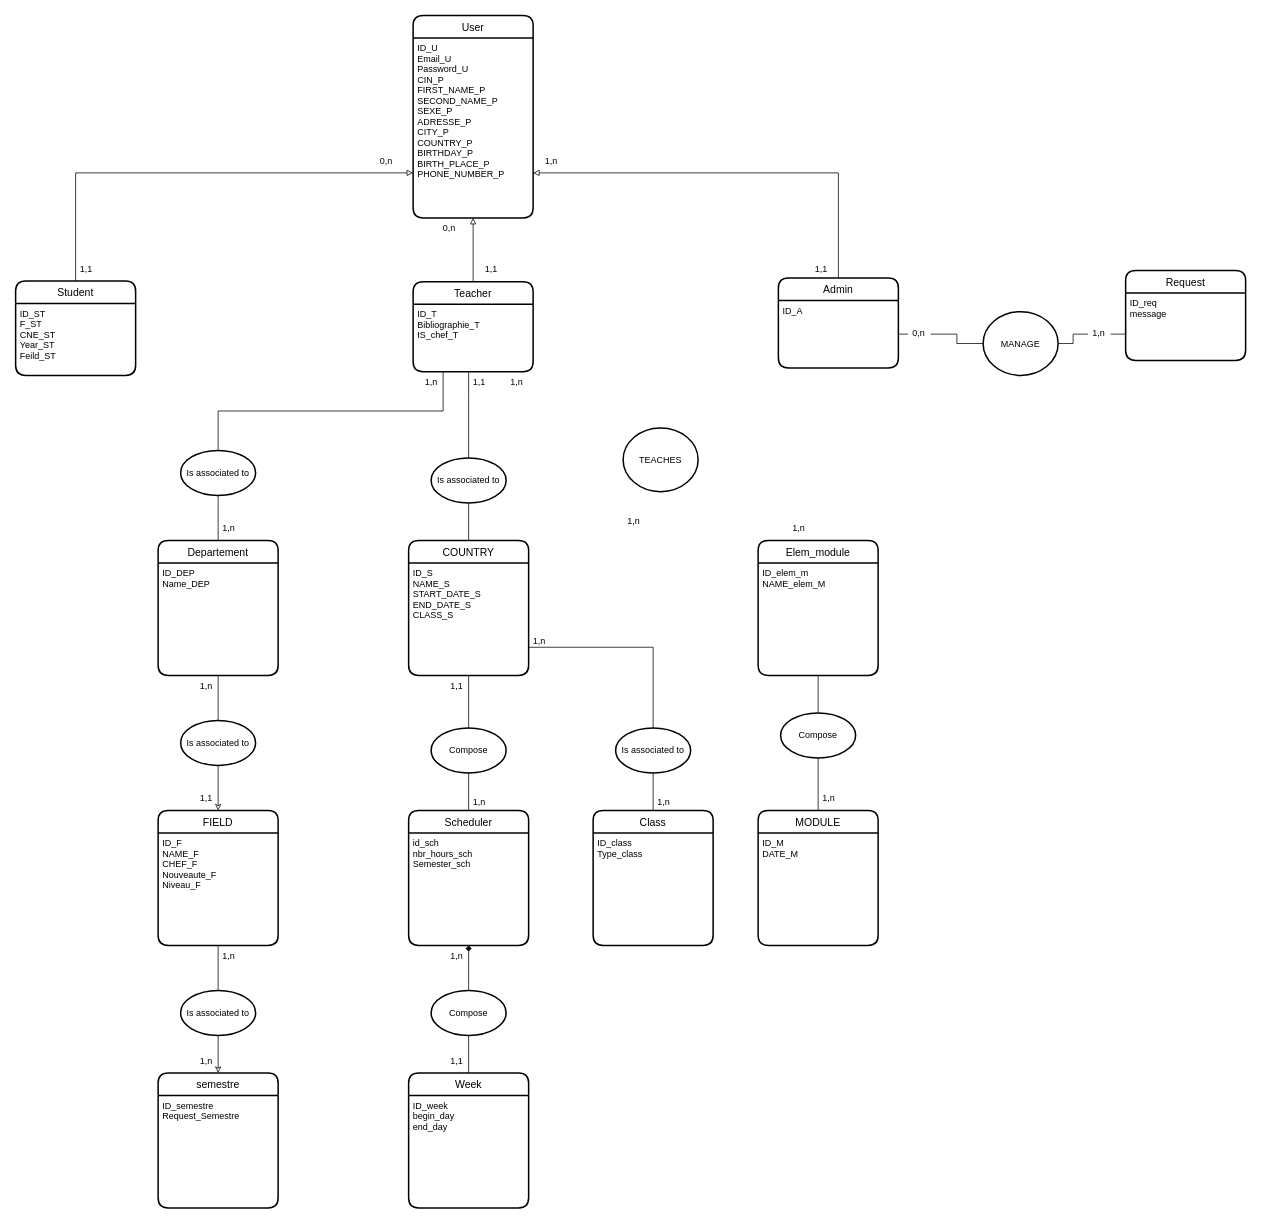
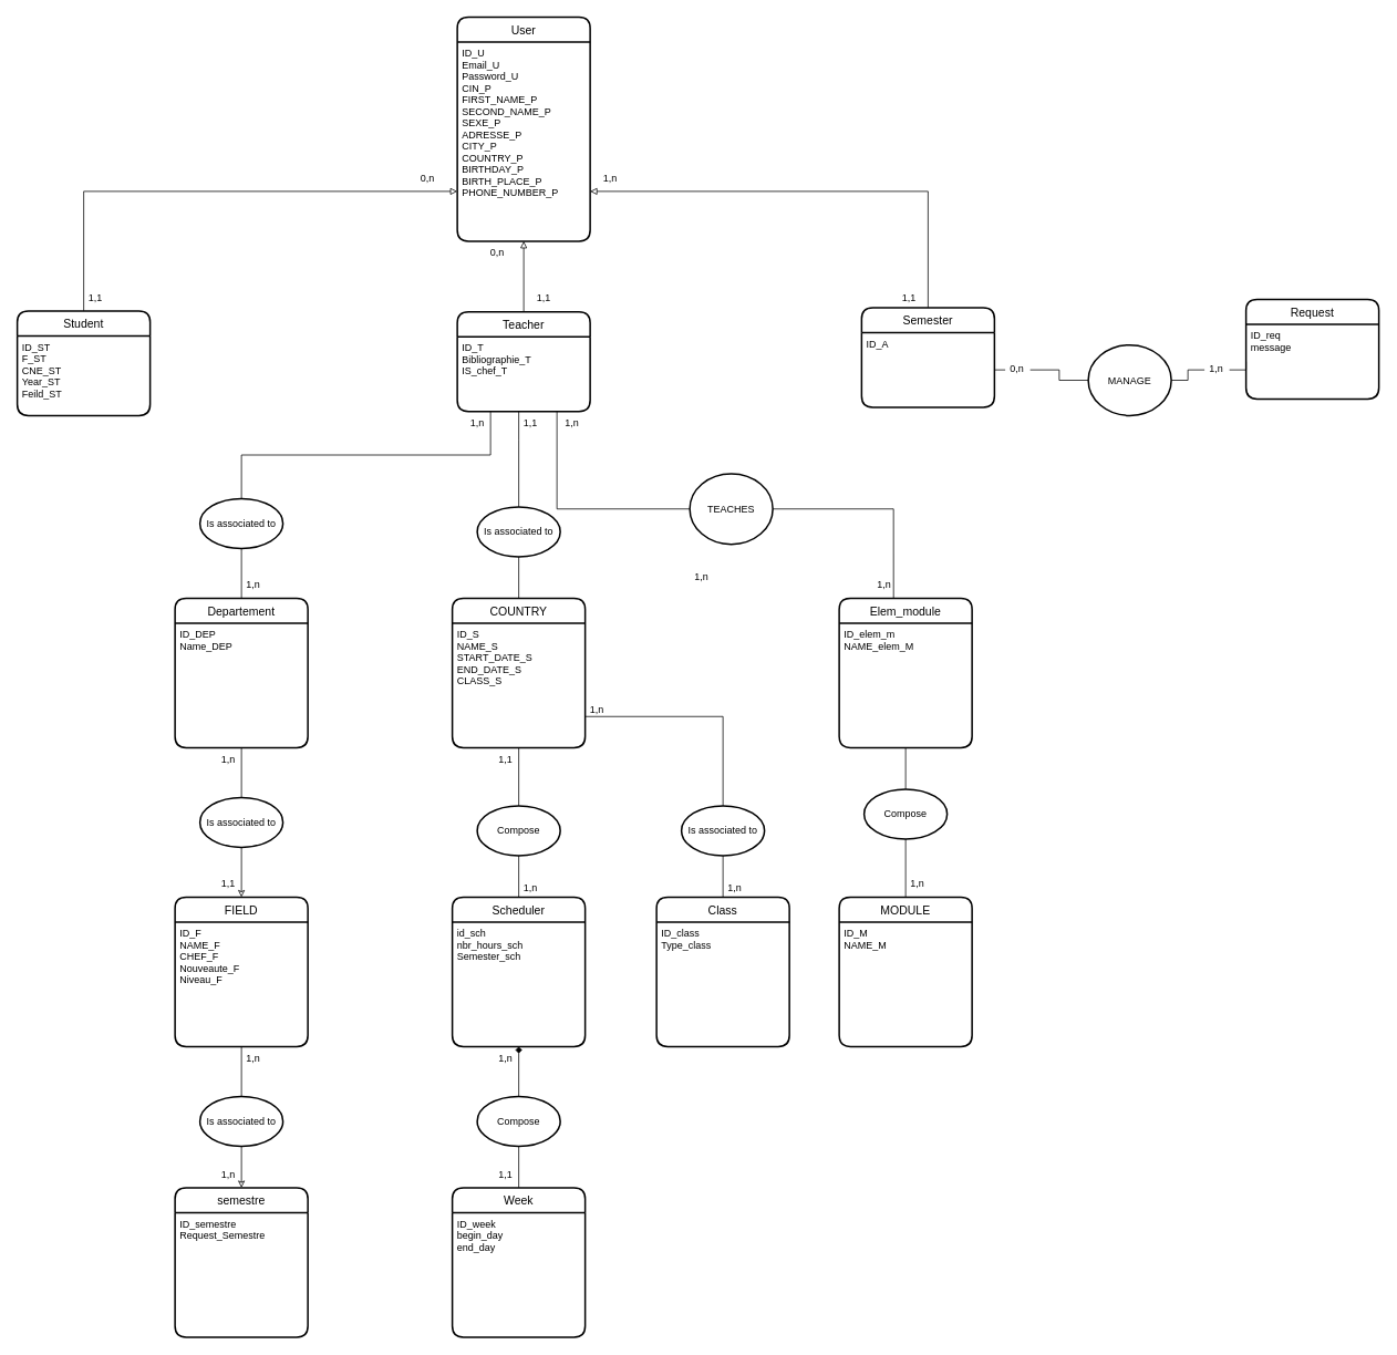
- <mxCell id="5" value="Admin" style="swimlane;childLayout=stackLayout;horizontal=1;startSize=30;horizontalStack=0;rounded=1;fontSize=14;fontStyle=0;strokeWidth=2;resizeParent=0;resizeLast=1;shadow=0;dashed=0;align=center;" parent="1" vertex="1"><mxGeometry x="1037" y="370" width="160" height="120" as="geometry" /></mxCell>
+ <mxCell id="5" value="Semester" style="swimlane;childLayout=stackLayout;horizontal=1;startSize=30;horizontalStack=0;rounded=1;fontSize=14;fontStyle=0;strokeWidth=2;resizeParent=0;resizeLast=1;shadow=0;dashed=0;align=center;" parent="1" vertex="1"><mxGeometry x="1037" y="370" width="160" height="120" as="geometry" /></mxCell>
+ <mxCell id="48" style="edgeStyle=orthogonalEdgeStyle;rounded=0;orthogonalLoop=1;jettySize=auto;html=1;exitX=0;exitY=0.5;exitDx=0;exitDy=0;entryX=0.75;entryY=1;entryDx=0;entryDy=0;endArrow=none;endFill=0;exitPerimeter=0;startArrow=none;" edge="1" parent="1" source="59" target="12"><mxGeometry relative="1" as="geometry" /></mxCell>
+ <mxCell id="60" value="" style="edgeStyle=orthogonalEdgeStyle;rounded=0;orthogonalLoop=1;jettySize=auto;html=1;exitX=0.409;exitY=0;exitDx=0;exitDy=0;entryX=1;entryY=0.5;entryDx=0;entryDy=0;endArrow=none;endFill=0;exitPerimeter=0;entryPerimeter=0;" edge="1" parent="1" source="33" target="59"><mxGeometry relative="1" as="geometry"><mxPoint x="1095.44" y="710" as="sourcePoint" /><mxPoint x="670" y="495" as="targetPoint" /></mxGeometry></mxCell>
- <mxCell id="17" value="ID_M&#10;DATE_M&#10;&#10;" style="align=left;strokeColor=none;fillColor=none;spacingLeft=4;fontSize=12;verticalAlign=top;resizable=0;rotatable=0;part=1;" parent="16" vertex="1"><mxGeometry y="30" width="160" height="150" as="geometry" /></mxCell>
+ <mxCell id="17" value="ID_M&#10;NAME_M&#10;&#10;" style="align=left;strokeColor=none;fillColor=none;spacingLeft=4;fontSize=12;verticalAlign=top;resizable=0;rotatable=0;part=1;" parent="16" vertex="1"><mxGeometry y="30" width="160" height="150" as="geometry" /></mxCell>
